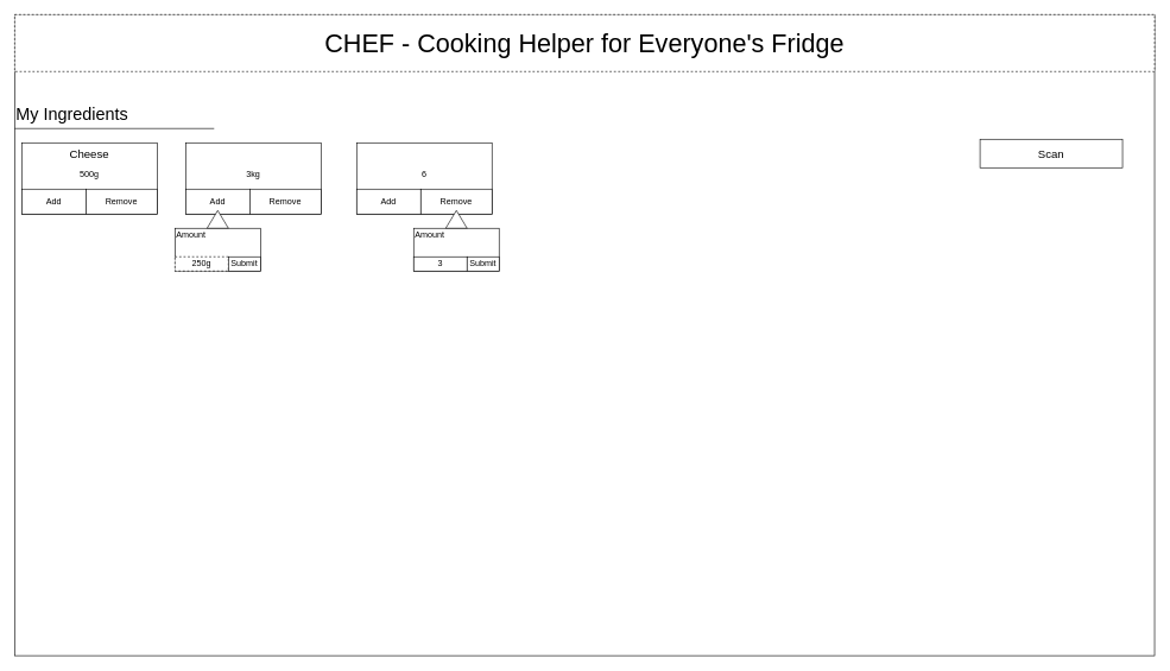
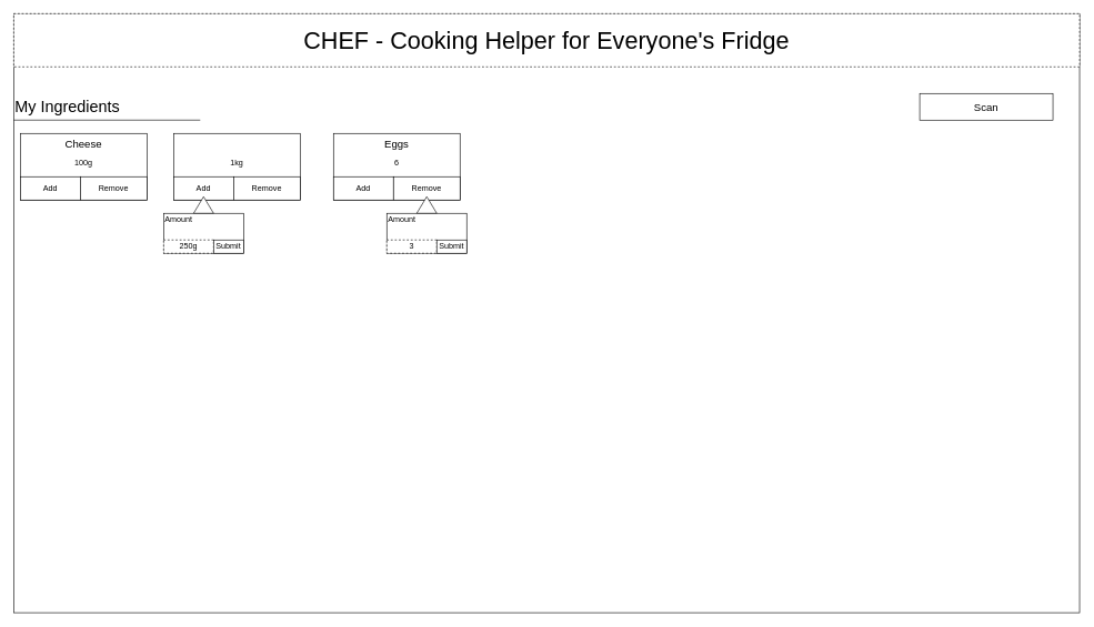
+ <mxCell id="25" value="&lt;font style=&quot;font-size: 16px;&quot;&gt;Eggs&lt;/font&gt;" style="text;html=1;strokeColor=none;fillColor=none;align=center;verticalAlign=middle;whiteSpace=wrap;rounded=0;" vertex="1" parent="23"><mxGeometry width="190" height="30" as="geometry" /></mxCell>
- <mxCell id="35" value="&lt;font style=&quot;font-size: 16px;&quot;&gt;Scan&lt;/font&gt;" style="rounded=0;whiteSpace=wrap;html=1;" vertex="1" parent="1"><mxGeometry x="1375" y="195" width="200" height="40" as="geometry" /></mxCell>
+ <mxCell id="35" value="&lt;font style=&quot;font-size: 16px;&quot;&gt;Scan&lt;/font&gt;" style="rounded=0;whiteSpace=wrap;html=1;" vertex="1" parent="1"><mxGeometry x="1380" y="140" width="200" height="40" as="geometry" /></mxCell>
- <mxCell id="9" value="500g" style="text;html=1;strokeColor=none;fillColor=none;align=center;verticalAlign=middle;whiteSpace=wrap;rounded=0;" parent="6" vertex="1"><mxGeometry y="30" width="190" height="30" as="geometry" /></mxCell>
+ <mxCell id="9" value="100g" style="text;html=1;strokeColor=none;fillColor=none;align=center;verticalAlign=middle;whiteSpace=wrap;rounded=0;" parent="6" vertex="1"><mxGeometry y="30" width="190" height="30" as="geometry" /></mxCell>
- <mxCell id="14" value="3kg" style="text;html=1;strokeColor=none;fillColor=none;align=center;verticalAlign=middle;whiteSpace=wrap;rounded=0;" vertex="1" parent="12"><mxGeometry y="30" width="190" height="30" as="geometry" /></mxCell>
+ <mxCell id="14" value="1kg" style="text;html=1;strokeColor=none;fillColor=none;align=center;verticalAlign=middle;whiteSpace=wrap;rounded=0;" vertex="1" parent="12"><mxGeometry y="30" width="190" height="30" as="geometry" /></mxCell>
- <mxCell id="32" value="3" style="rounded=0;whiteSpace=wrap;html=1;" vertex="1" parent="29"><mxGeometry y="65" width="75" height="20" as="geometry" /></mxCell>
+ <mxCell id="32" value="3" style="rounded=0;whiteSpace=wrap;html=1;dashed=1;" vertex="1" parent="29"><mxGeometry y="65" width="75" height="20" as="geometry" /></mxCell>
